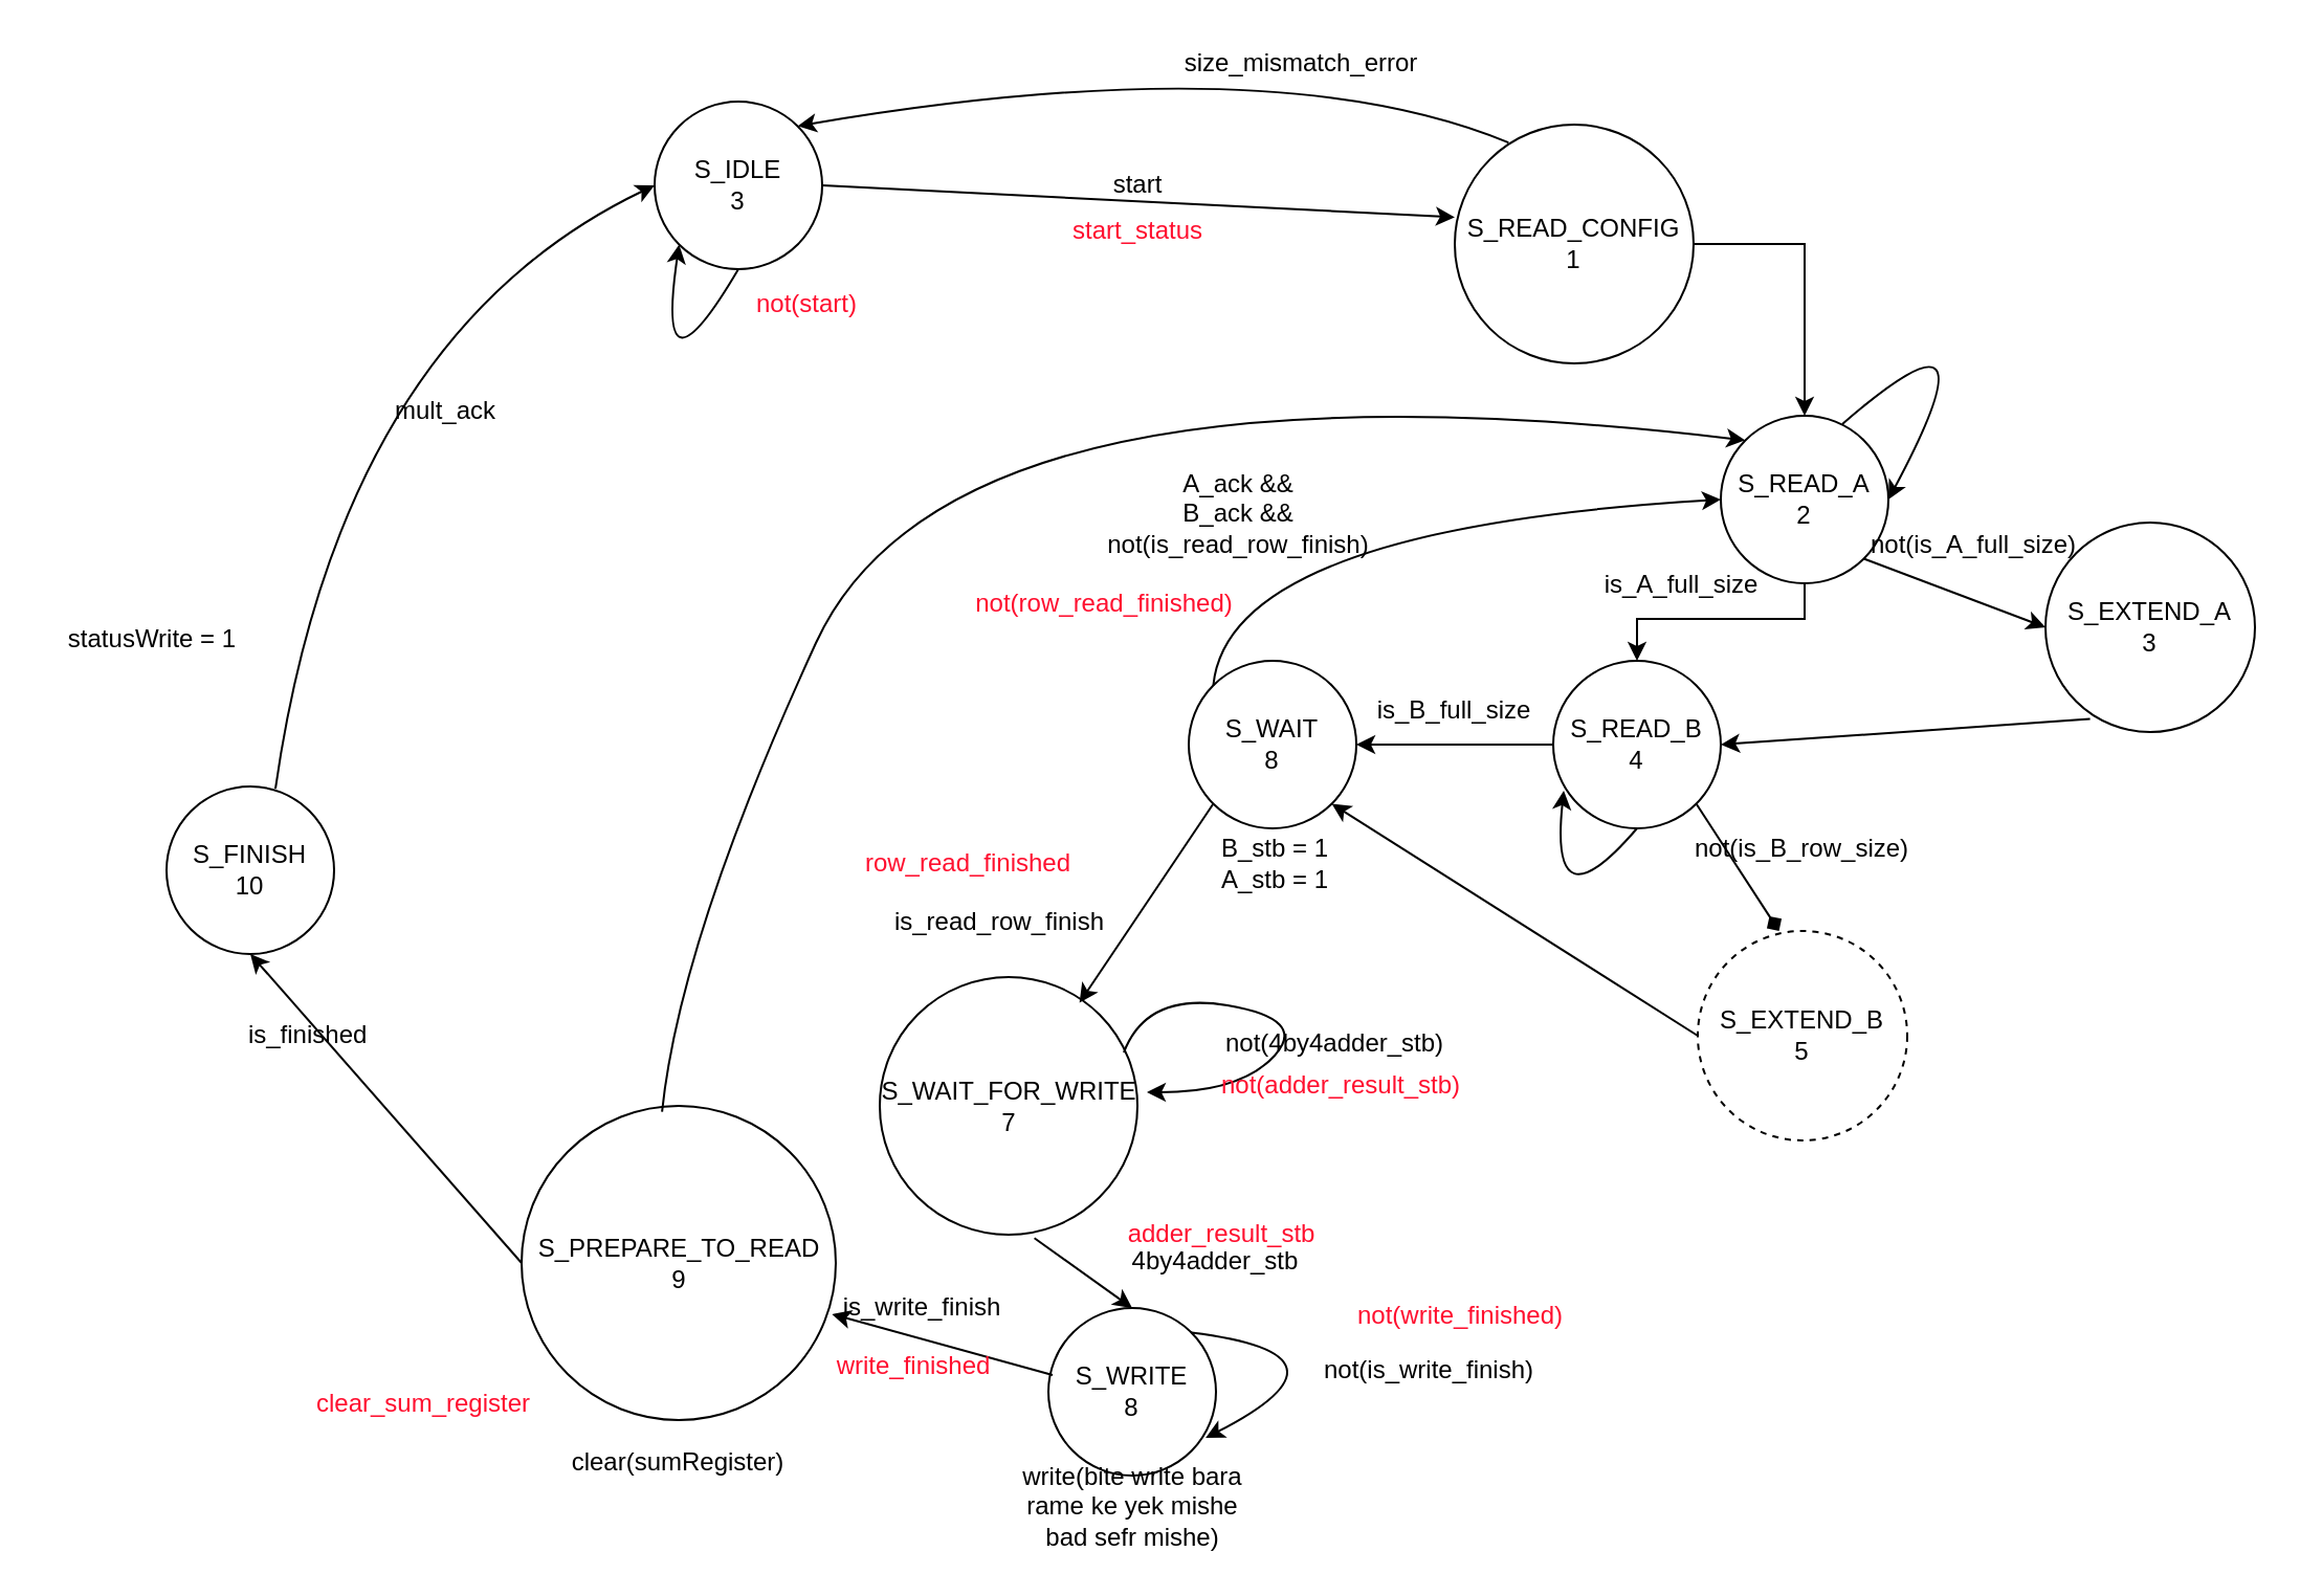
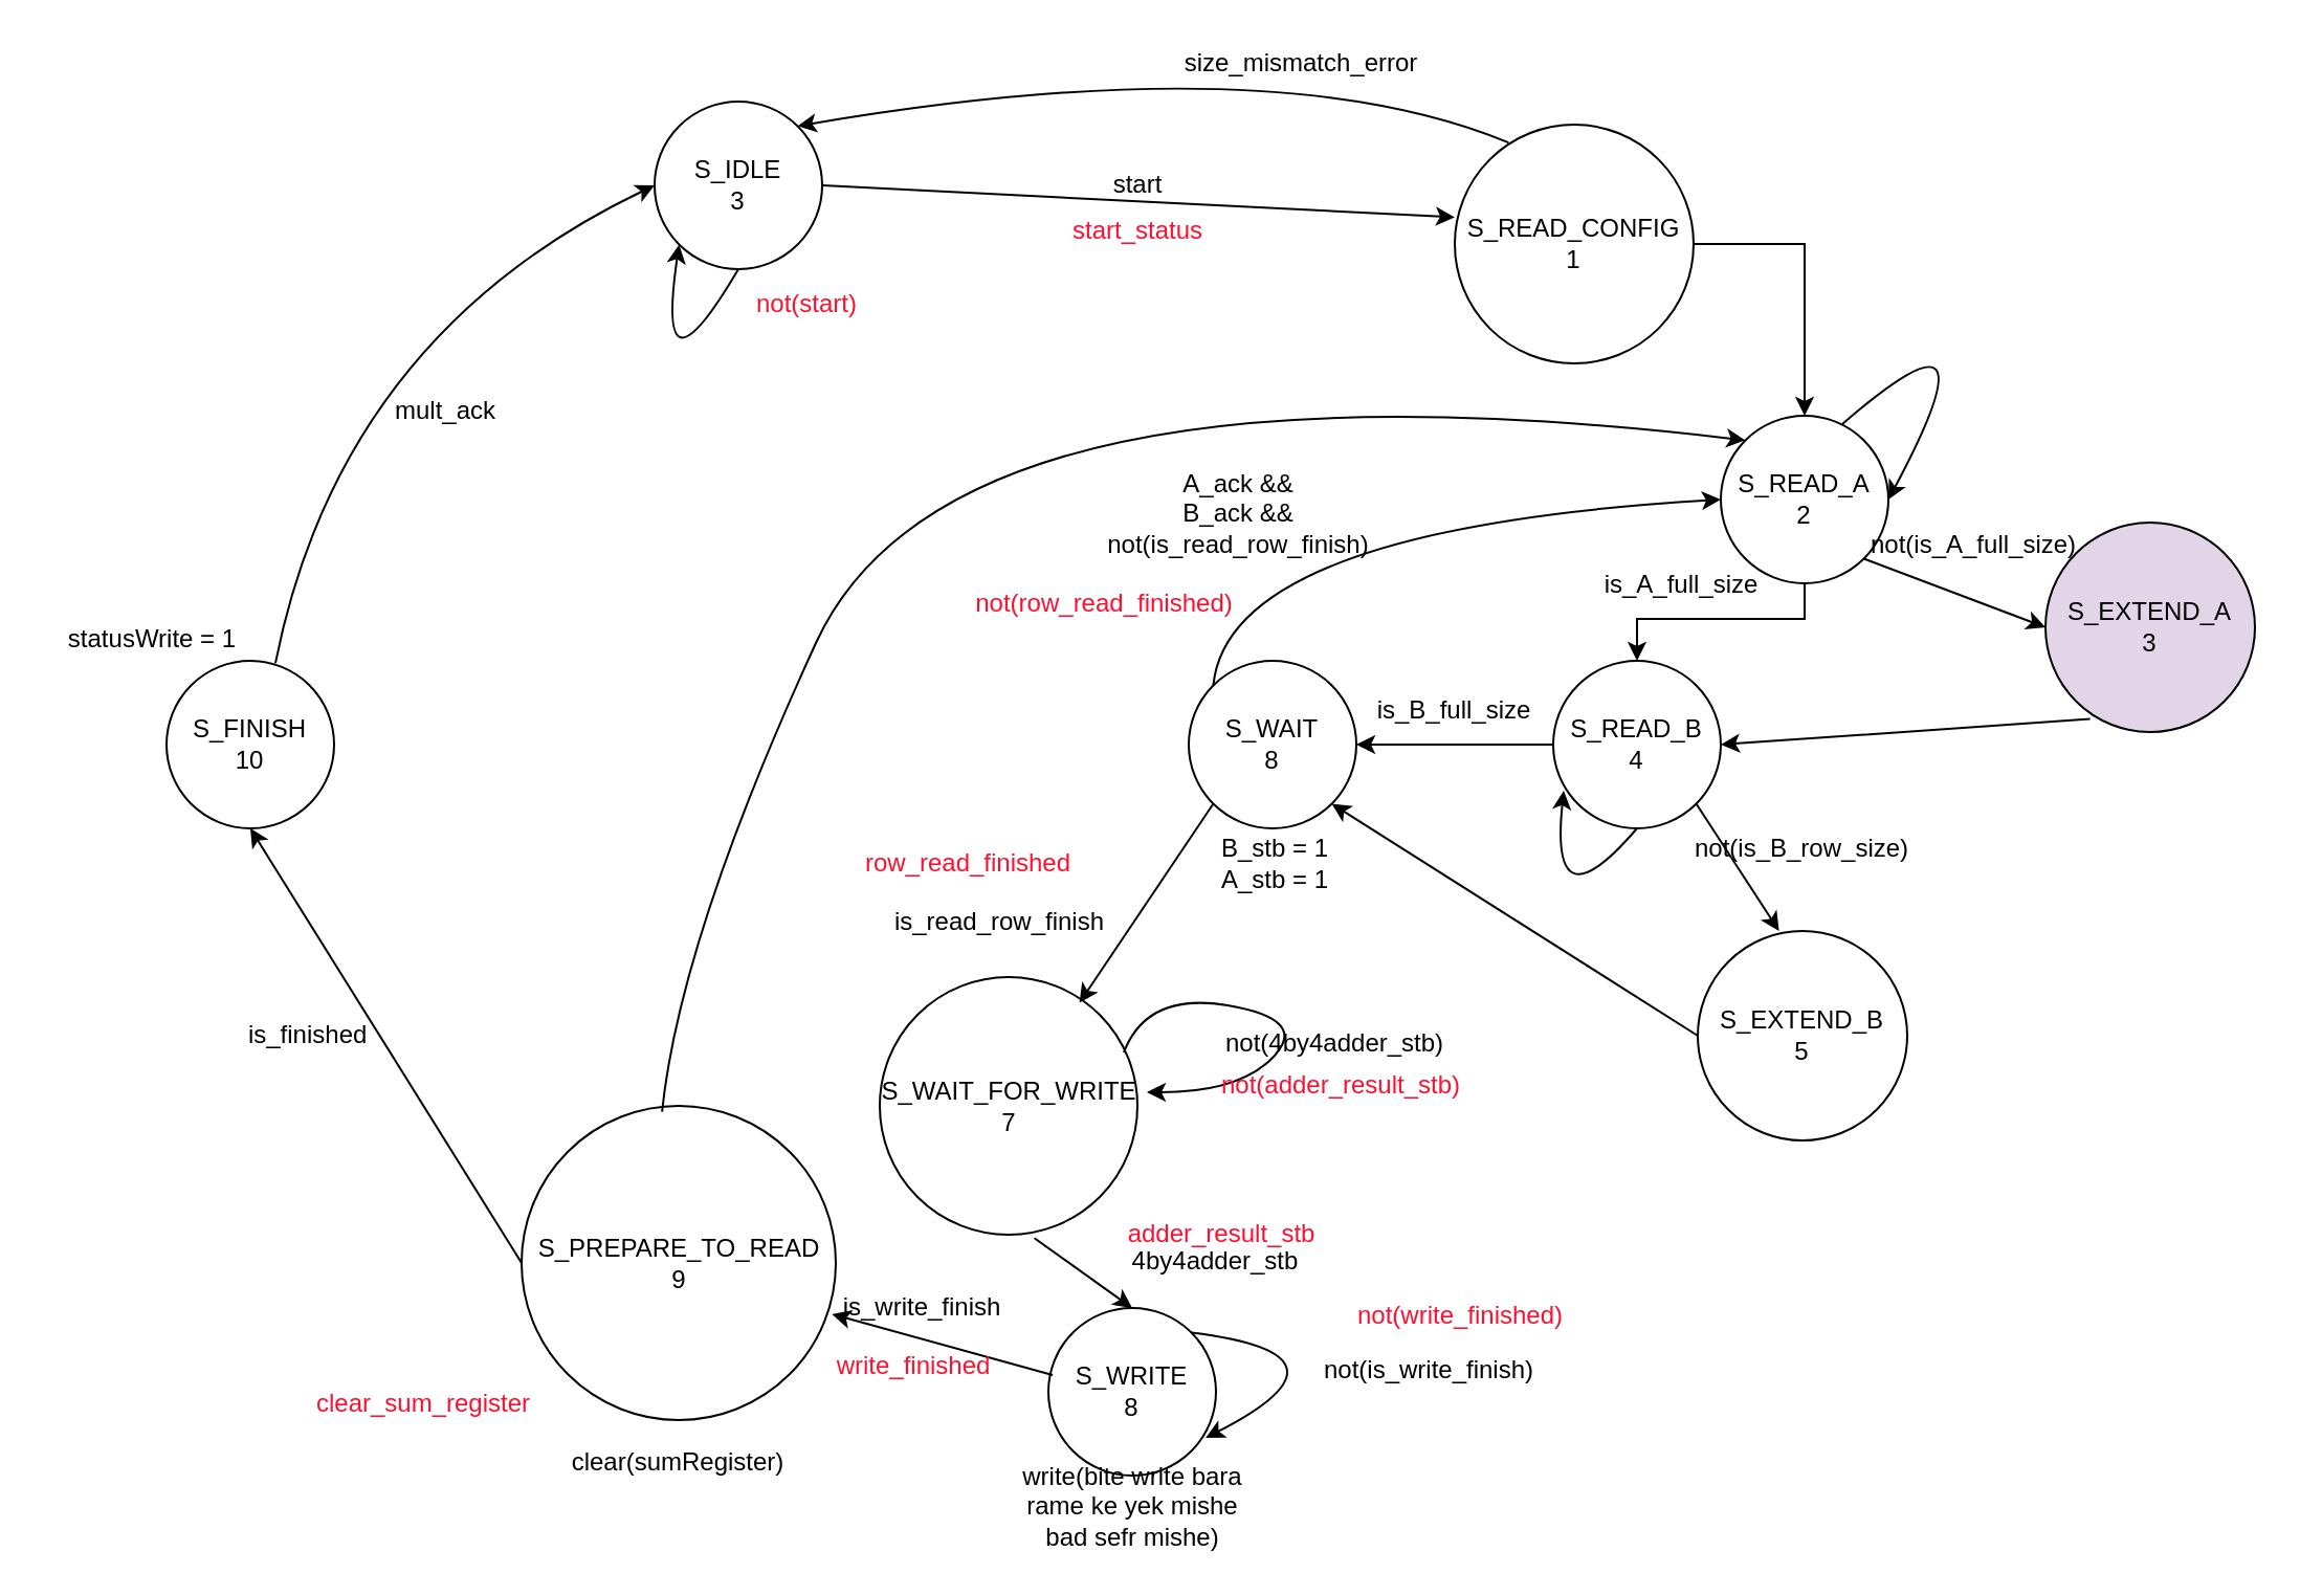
- <mxCell id="16" value="S_EXTEND_A&lt;br&gt;3" style="ellipse;whiteSpace=wrap;html=1;aspect=fixed;" parent="1" vertex="1"><mxGeometry x="976" y="249" width="100" height="100" as="geometry" /></mxCell>
+ <mxCell id="16" value="S_EXTEND_A&lt;br&gt;3" style="ellipse;whiteSpace=wrap;html=1;aspect=fixed;fillColor=#e1d5e7;" parent="1" vertex="1"><mxGeometry x="976" y="249" width="100" height="100" as="geometry" /></mxCell>
- <mxCell id="30" value="S_FINISH&lt;br&gt;10" style="ellipse;whiteSpace=wrap;html=1;aspect=fixed;" parent="1" vertex="1"><mxGeometry x="79" y="375" width="80" height="80" as="geometry" /></mxCell>
+ <mxCell id="30" value="S_FINISH&lt;br&gt;10" style="ellipse;whiteSpace=wrap;html=1;aspect=fixed;" parent="1" vertex="1"><mxGeometry x="79" y="315" width="80" height="80" as="geometry" /></mxCell>
- <mxCell id="23" value="" style="endArrow=diamond;html=1;exitX=1;exitY=1;exitDx=0;exitDy=0;entryX=0.388;entryY=0;entryDx=0;entryDy=0;entryPerimeter=0;" parent="1" source="13" target="21" edge="1"><mxGeometry width="50" height="50" relative="1" as="geometry"><mxPoint x="910" y="460" as="sourcePoint" /><mxPoint x="960" y="410" as="targetPoint" /></mxGeometry></mxCell>
+ <mxCell id="23" value="" style="endArrow=classic;html=1;exitX=1;exitY=1;exitDx=0;exitDy=0;entryX=0.388;entryY=0;entryDx=0;entryDy=0;entryPerimeter=0;" parent="1" source="13" target="21" edge="1"><mxGeometry width="50" height="50" relative="1" as="geometry"><mxPoint x="910" y="460" as="sourcePoint" /><mxPoint x="960" y="410" as="targetPoint" /></mxGeometry></mxCell>
- <mxCell id="21" value="S_EXTEND_B&lt;br&gt;5" style="ellipse;whiteSpace=wrap;html=1;aspect=fixed;dashed=1;" parent="1" vertex="1"><mxGeometry x="810" y="444" width="100" height="100" as="geometry" /></mxCell>
+ <mxCell id="21" value="S_EXTEND_B&lt;br&gt;5" style="ellipse;whiteSpace=wrap;html=1;aspect=fixed;" parent="1" vertex="1"><mxGeometry x="810" y="444" width="100" height="100" as="geometry" /></mxCell>
